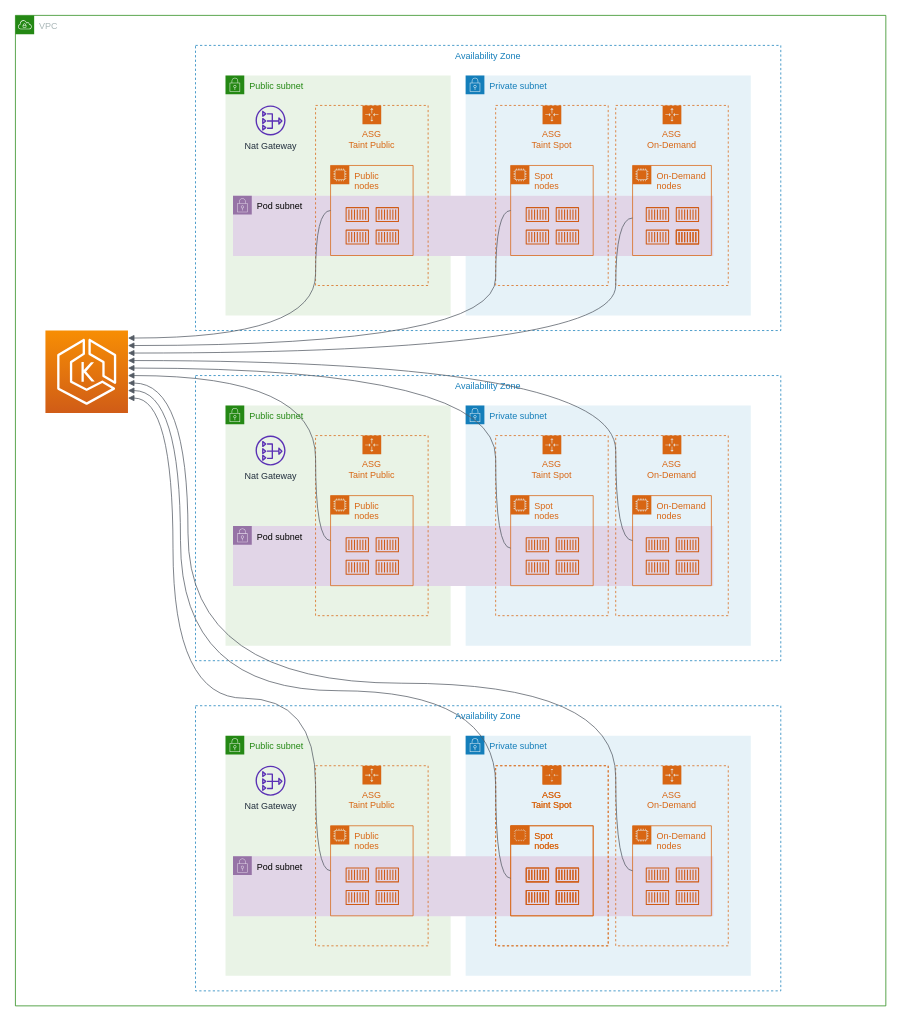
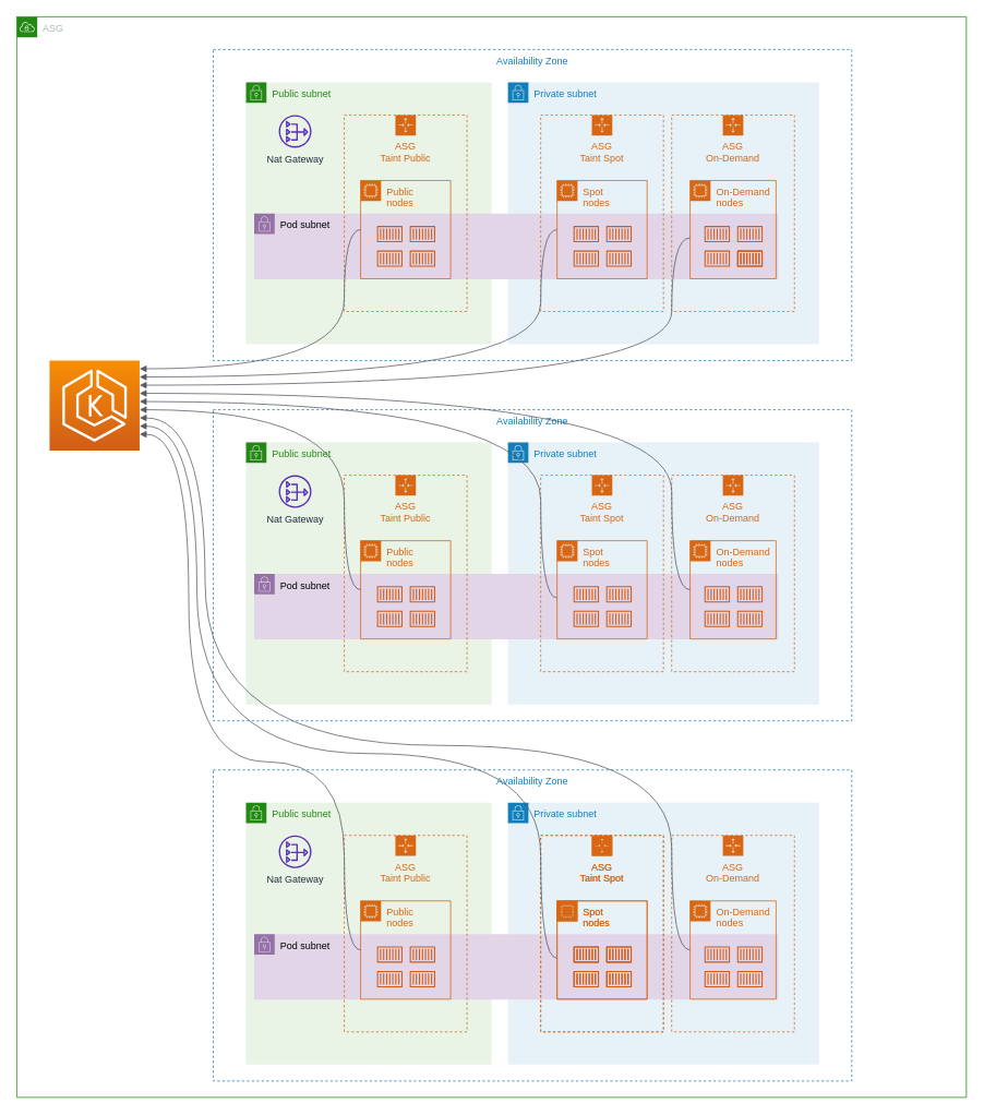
- <mxCell id="2" value="VPC" style="points=[[0,0],[0.25,0],[0.5,0],[0.75,0],[1,0],[1,0.25],[1,0.5],[1,0.75],[1,1],[0.75,1],[0.5,1],[0.25,1],[0,1],[0,0.75],[0,0.5],[0,0.25]];outlineConnect=0;gradientColor=none;html=1;whiteSpace=wrap;fontSize=12;fontStyle=0;shape=mxgraph.aws4.group;grIcon=mxgraph.aws4.group_vpc;strokeColor=#248814;fillColor=none;verticalAlign=top;align=left;spacingLeft=30;fontColor=#AAB7B8;dashed=0;" parent="1" vertex="1"><mxGeometry x="20" y="20" width="1160" height="1320" as="geometry" /></mxCell>
+ <mxCell id="2" value="ASG" style="points=[[0,0],[0.25,0],[0.5,0],[0.75,0],[1,0],[1,0.25],[1,0.5],[1,0.75],[1,1],[0.75,1],[0.5,1],[0.25,1],[0,1],[0,0.75],[0,0.5],[0,0.25]];outlineConnect=0;gradientColor=none;html=1;whiteSpace=wrap;fontSize=12;fontStyle=0;shape=mxgraph.aws4.group;grIcon=mxgraph.aws4.group_vpc;strokeColor=#248814;fillColor=none;verticalAlign=top;align=left;spacingLeft=30;fontColor=#AAB7B8;dashed=0;" parent="1" vertex="1"><mxGeometry x="20" y="20" width="1160" height="1320" as="geometry" /></mxCell>
